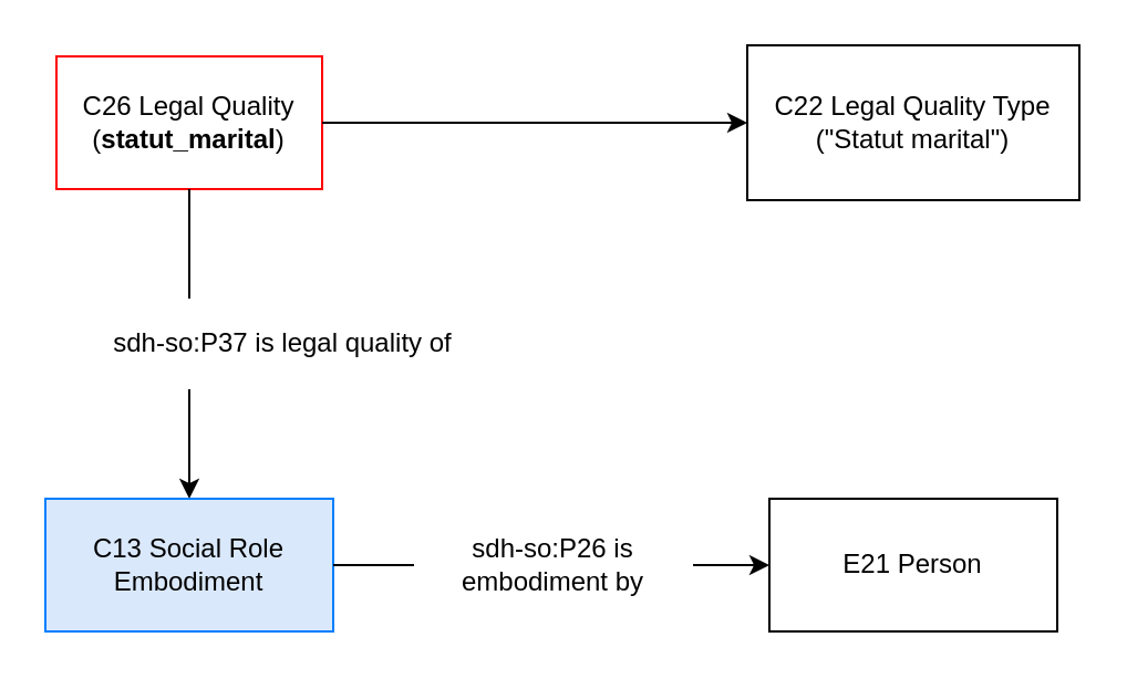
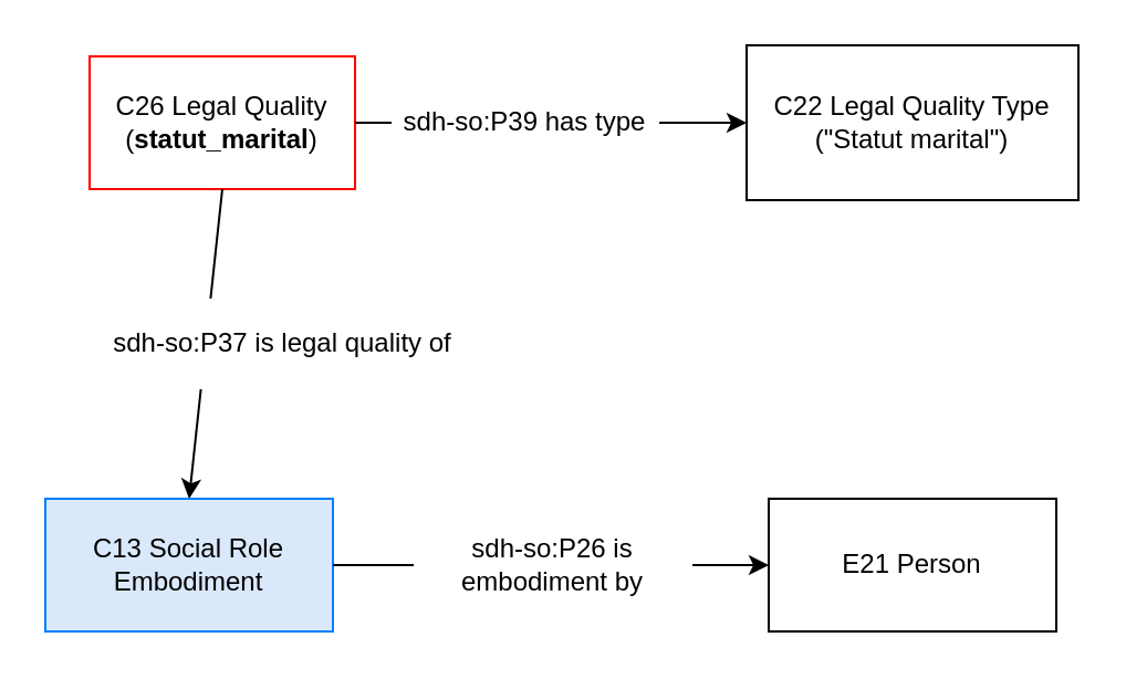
- <mxCell id="3" value="C26 Legal Quality&lt;div&gt;(&lt;b&gt;statut_marital&lt;/b&gt;)&lt;/div&gt;" style="rounded=0;whiteSpace=wrap;html=1;strokeColor=#FF0000;" parent="1" vertex="1"><mxGeometry x="25" y="25" width="120" height="60" as="geometry" /></mxCell>
+ <mxCell id="3" value="C26 Legal Quality&lt;div&gt;(&lt;b&gt;statut_marital&lt;/b&gt;)&lt;/div&gt;" style="rounded=0;whiteSpace=wrap;html=1;strokeColor=#FF0000;" parent="1" vertex="1"><mxGeometry x="40" y="25" width="120" height="60" as="geometry" /></mxCell>
+ <mxCell id="5" value="sdh-so:P39 has type" style="rounded=0;whiteSpace=wrap;html=1;strokeColor=#FFFFFF;" parent="1" vertex="1"><mxGeometry x="177" y="35" width="120" height="40" as="geometry" /></mxCell>
